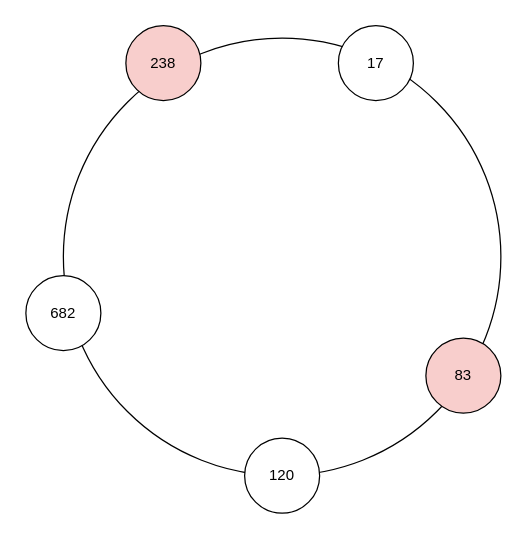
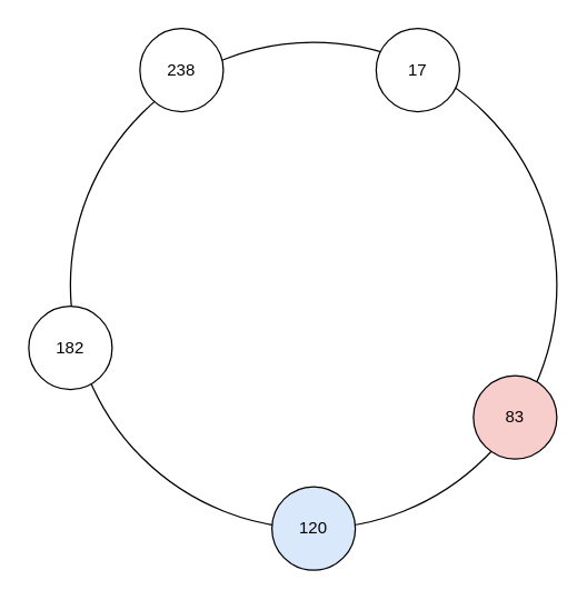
- <mxCell id="4" value="238" style="ellipse;whiteSpace=wrap;html=1;aspect=fixed;fillColor=#f8cecc;" parent="1" vertex="1"><mxGeometry x="100" y="20" width="60" height="60" as="geometry" /></mxCell>
+ <mxCell id="4" value="238" style="ellipse;whiteSpace=wrap;html=1;aspect=fixed;" parent="1" vertex="1"><mxGeometry x="100" y="20" width="60" height="60" as="geometry" /></mxCell>
- <mxCell id="5" value="682" style="ellipse;whiteSpace=wrap;html=1;aspect=fixed;" parent="1" vertex="1"><mxGeometry x="20" y="220" width="60" height="60" as="geometry" /></mxCell>
+ <mxCell id="5" value="182" style="ellipse;whiteSpace=wrap;html=1;aspect=fixed;" parent="1" vertex="1"><mxGeometry x="20" y="220" width="60" height="60" as="geometry" /></mxCell>
- <mxCell id="6" value="120" style="ellipse;whiteSpace=wrap;html=1;aspect=fixed;" parent="1" vertex="1"><mxGeometry x="195" y="350" width="60" height="60" as="geometry" /></mxCell>
+ <mxCell id="6" value="120" style="ellipse;whiteSpace=wrap;html=1;aspect=fixed;fillColor=#dae8fc;" parent="1" vertex="1"><mxGeometry x="195" y="350" width="60" height="60" as="geometry" /></mxCell>
